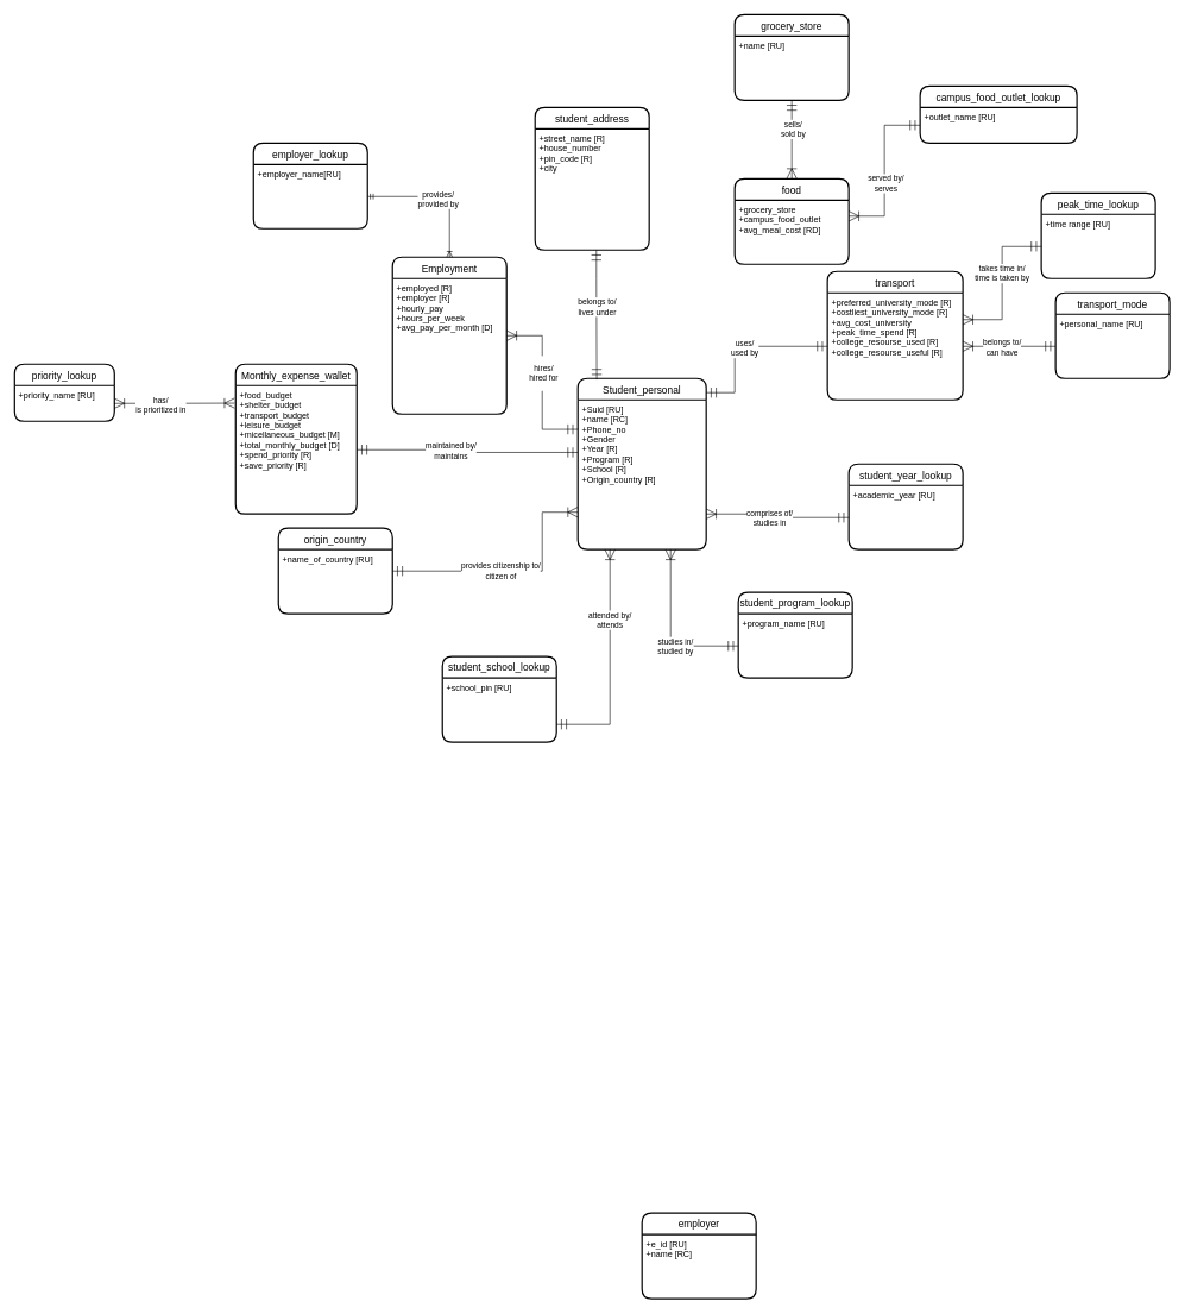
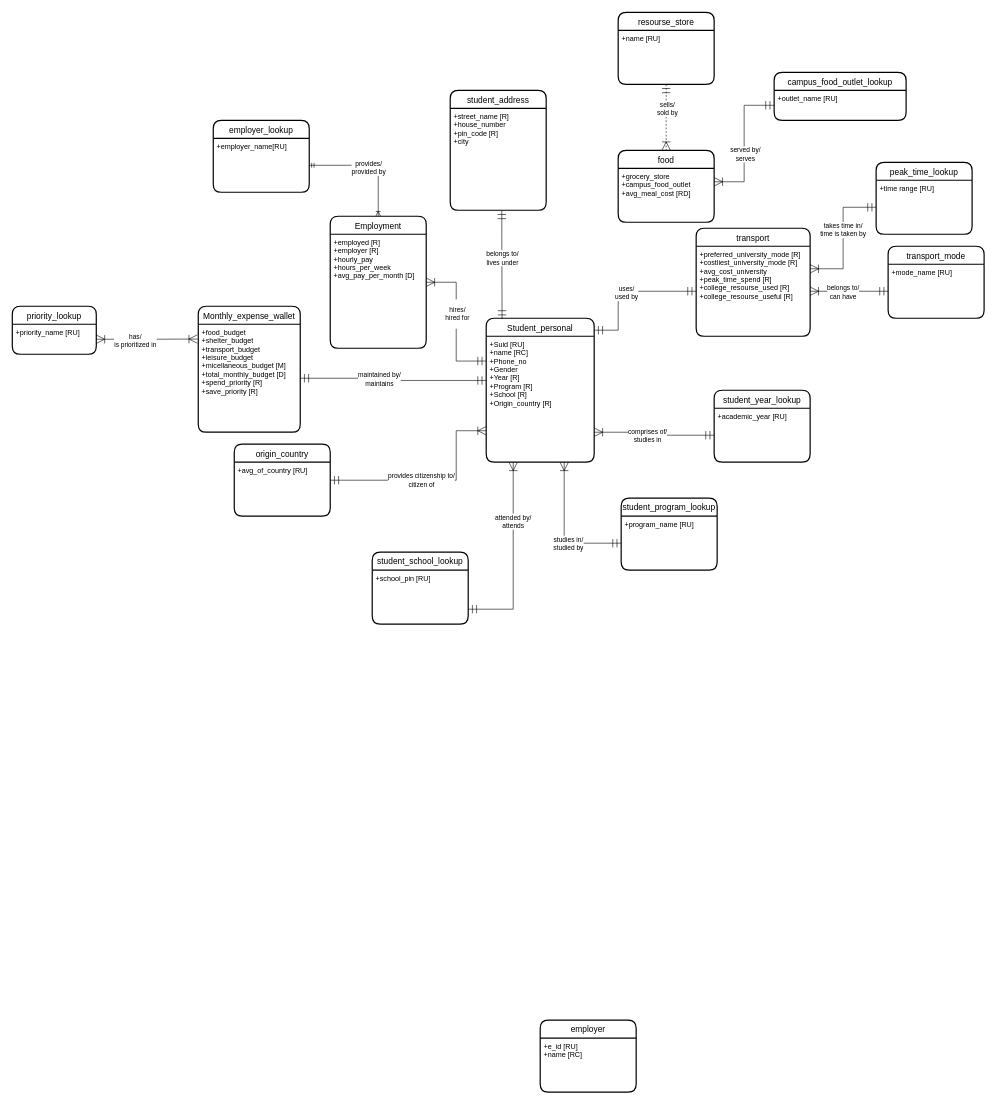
- <mxCell id="30" value="grocery_store" style="swimlane;childLayout=stackLayout;horizontal=1;startSize=30;horizontalStack=0;rounded=1;fontSize=14;fontStyle=0;strokeWidth=2;resizeParent=0;resizeLast=1;shadow=0;dashed=0;align=center;" parent="1" vertex="1"><mxGeometry x="1030" y="20" width="160" height="120" as="geometry" /></mxCell>
+ <mxCell id="30" value="resourse_store" style="swimlane;childLayout=stackLayout;horizontal=1;startSize=30;horizontalStack=0;rounded=1;fontSize=14;fontStyle=0;strokeWidth=2;resizeParent=0;resizeLast=1;shadow=0;dashed=0;align=center;" parent="1" vertex="1"><mxGeometry x="1030" y="20" width="160" height="120" as="geometry" /></mxCell>
- <mxCell id="54" style="edgeStyle=orthogonalEdgeStyle;rounded=0;orthogonalLoop=1;jettySize=auto;html=1;entryX=0.5;entryY=0;entryDx=0;entryDy=0;startArrow=ERmandOne;startFill=0;endArrow=ERoneToMany;endFill=0;startSize=12;endSize=12;" parent="1" source="31" target="14" edge="1"><mxGeometry relative="1" as="geometry" /></mxCell>
+ <mxCell id="54" style="edgeStyle=orthogonalEdgeStyle;rounded=0;orthogonalLoop=1;jettySize=auto;html=1;entryX=0.5;entryY=0;entryDx=0;entryDy=0;startArrow=ERmandOne;startFill=0;endArrow=ERoneToMany;endFill=0;startSize=12;endSize=12;dashed=1;" parent="1" source="31" target="14" edge="1"><mxGeometry relative="1" as="geometry" /></mxCell>
- <mxCell id="49" value="+personal_name [RU]" style="align=left;strokeColor=none;fillColor=none;spacingLeft=4;fontSize=12;verticalAlign=top;resizable=0;rotatable=0;part=1;" parent="48" vertex="1"><mxGeometry y="30" width="160" height="90" as="geometry" /></mxCell>
+ <mxCell id="49" value="+mode_name [RU]" style="align=left;strokeColor=none;fillColor=none;spacingLeft=4;fontSize=12;verticalAlign=top;resizable=0;rotatable=0;part=1;" parent="48" vertex="1"><mxGeometry y="30" width="160" height="90" as="geometry" /></mxCell>
- <mxCell id="11" value="+name_of_country [RU]" style="align=left;strokeColor=none;fillColor=none;spacingLeft=4;fontSize=12;verticalAlign=top;resizable=0;rotatable=0;part=1;" parent="10" vertex="1"><mxGeometry y="30" width="160" height="90" as="geometry" /></mxCell>
+ <mxCell id="11" value="+avg_of_country [RU]" style="align=left;strokeColor=none;fillColor=none;spacingLeft=4;fontSize=12;verticalAlign=top;resizable=0;rotatable=0;part=1;" parent="10" vertex="1"><mxGeometry y="30" width="160" height="90" as="geometry" /></mxCell>
